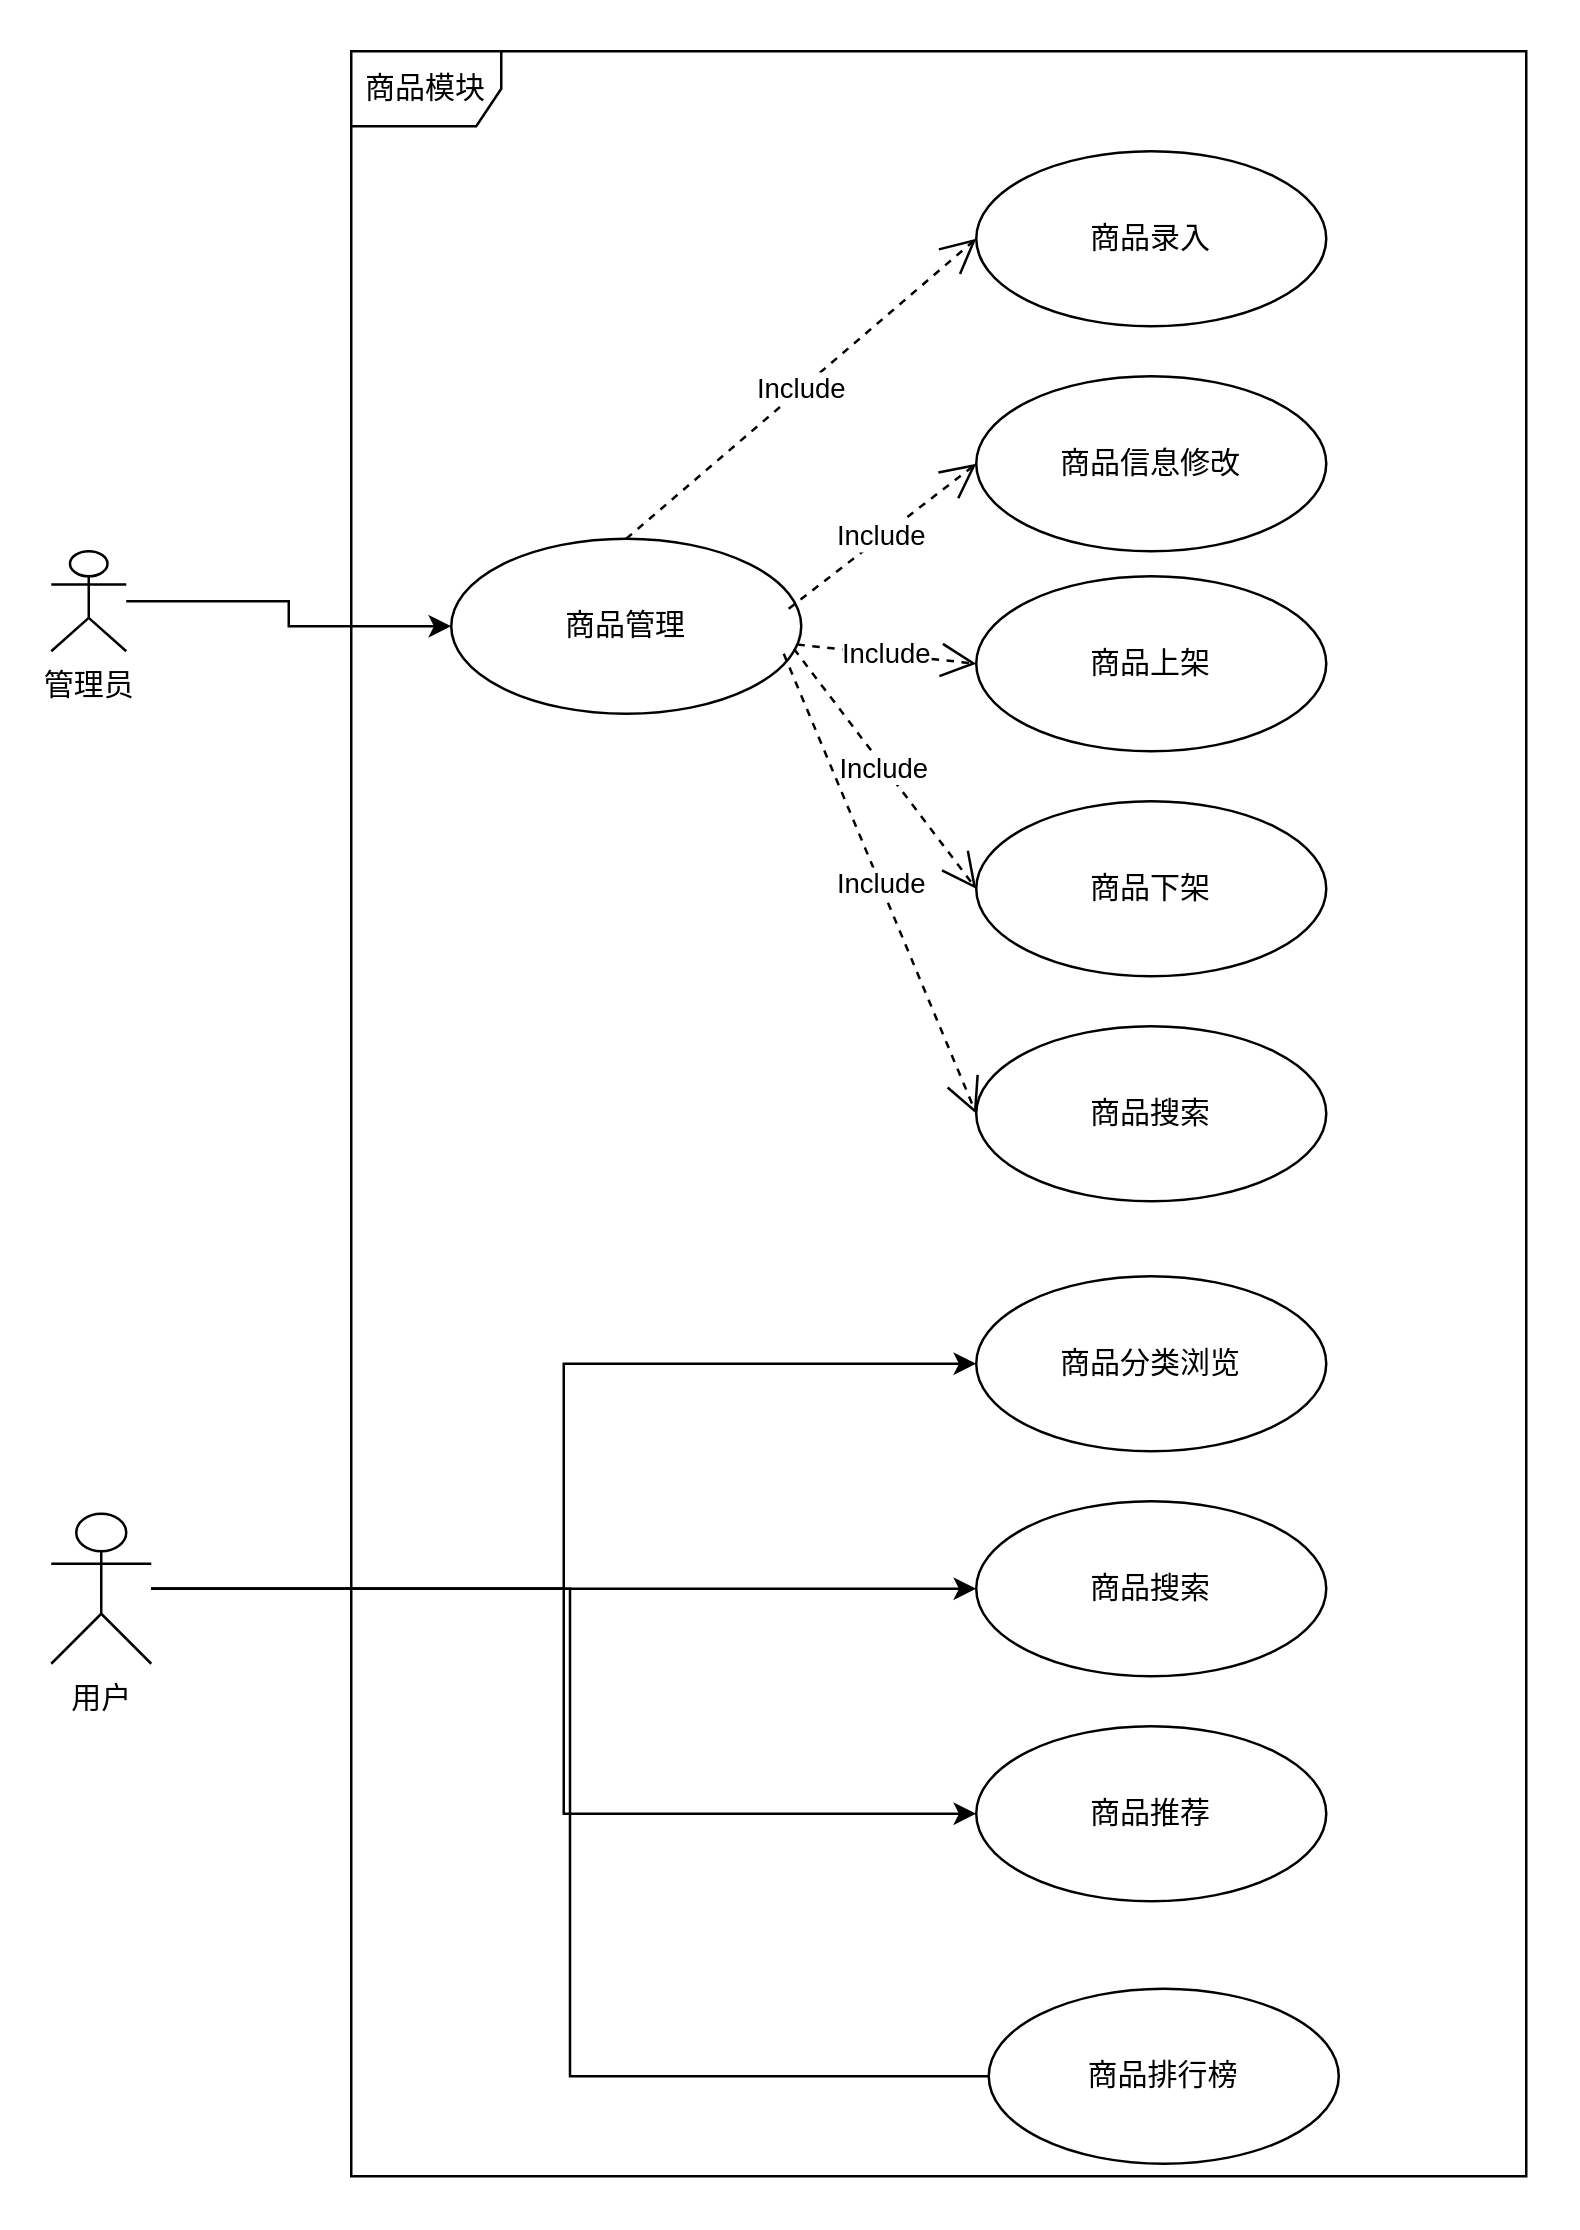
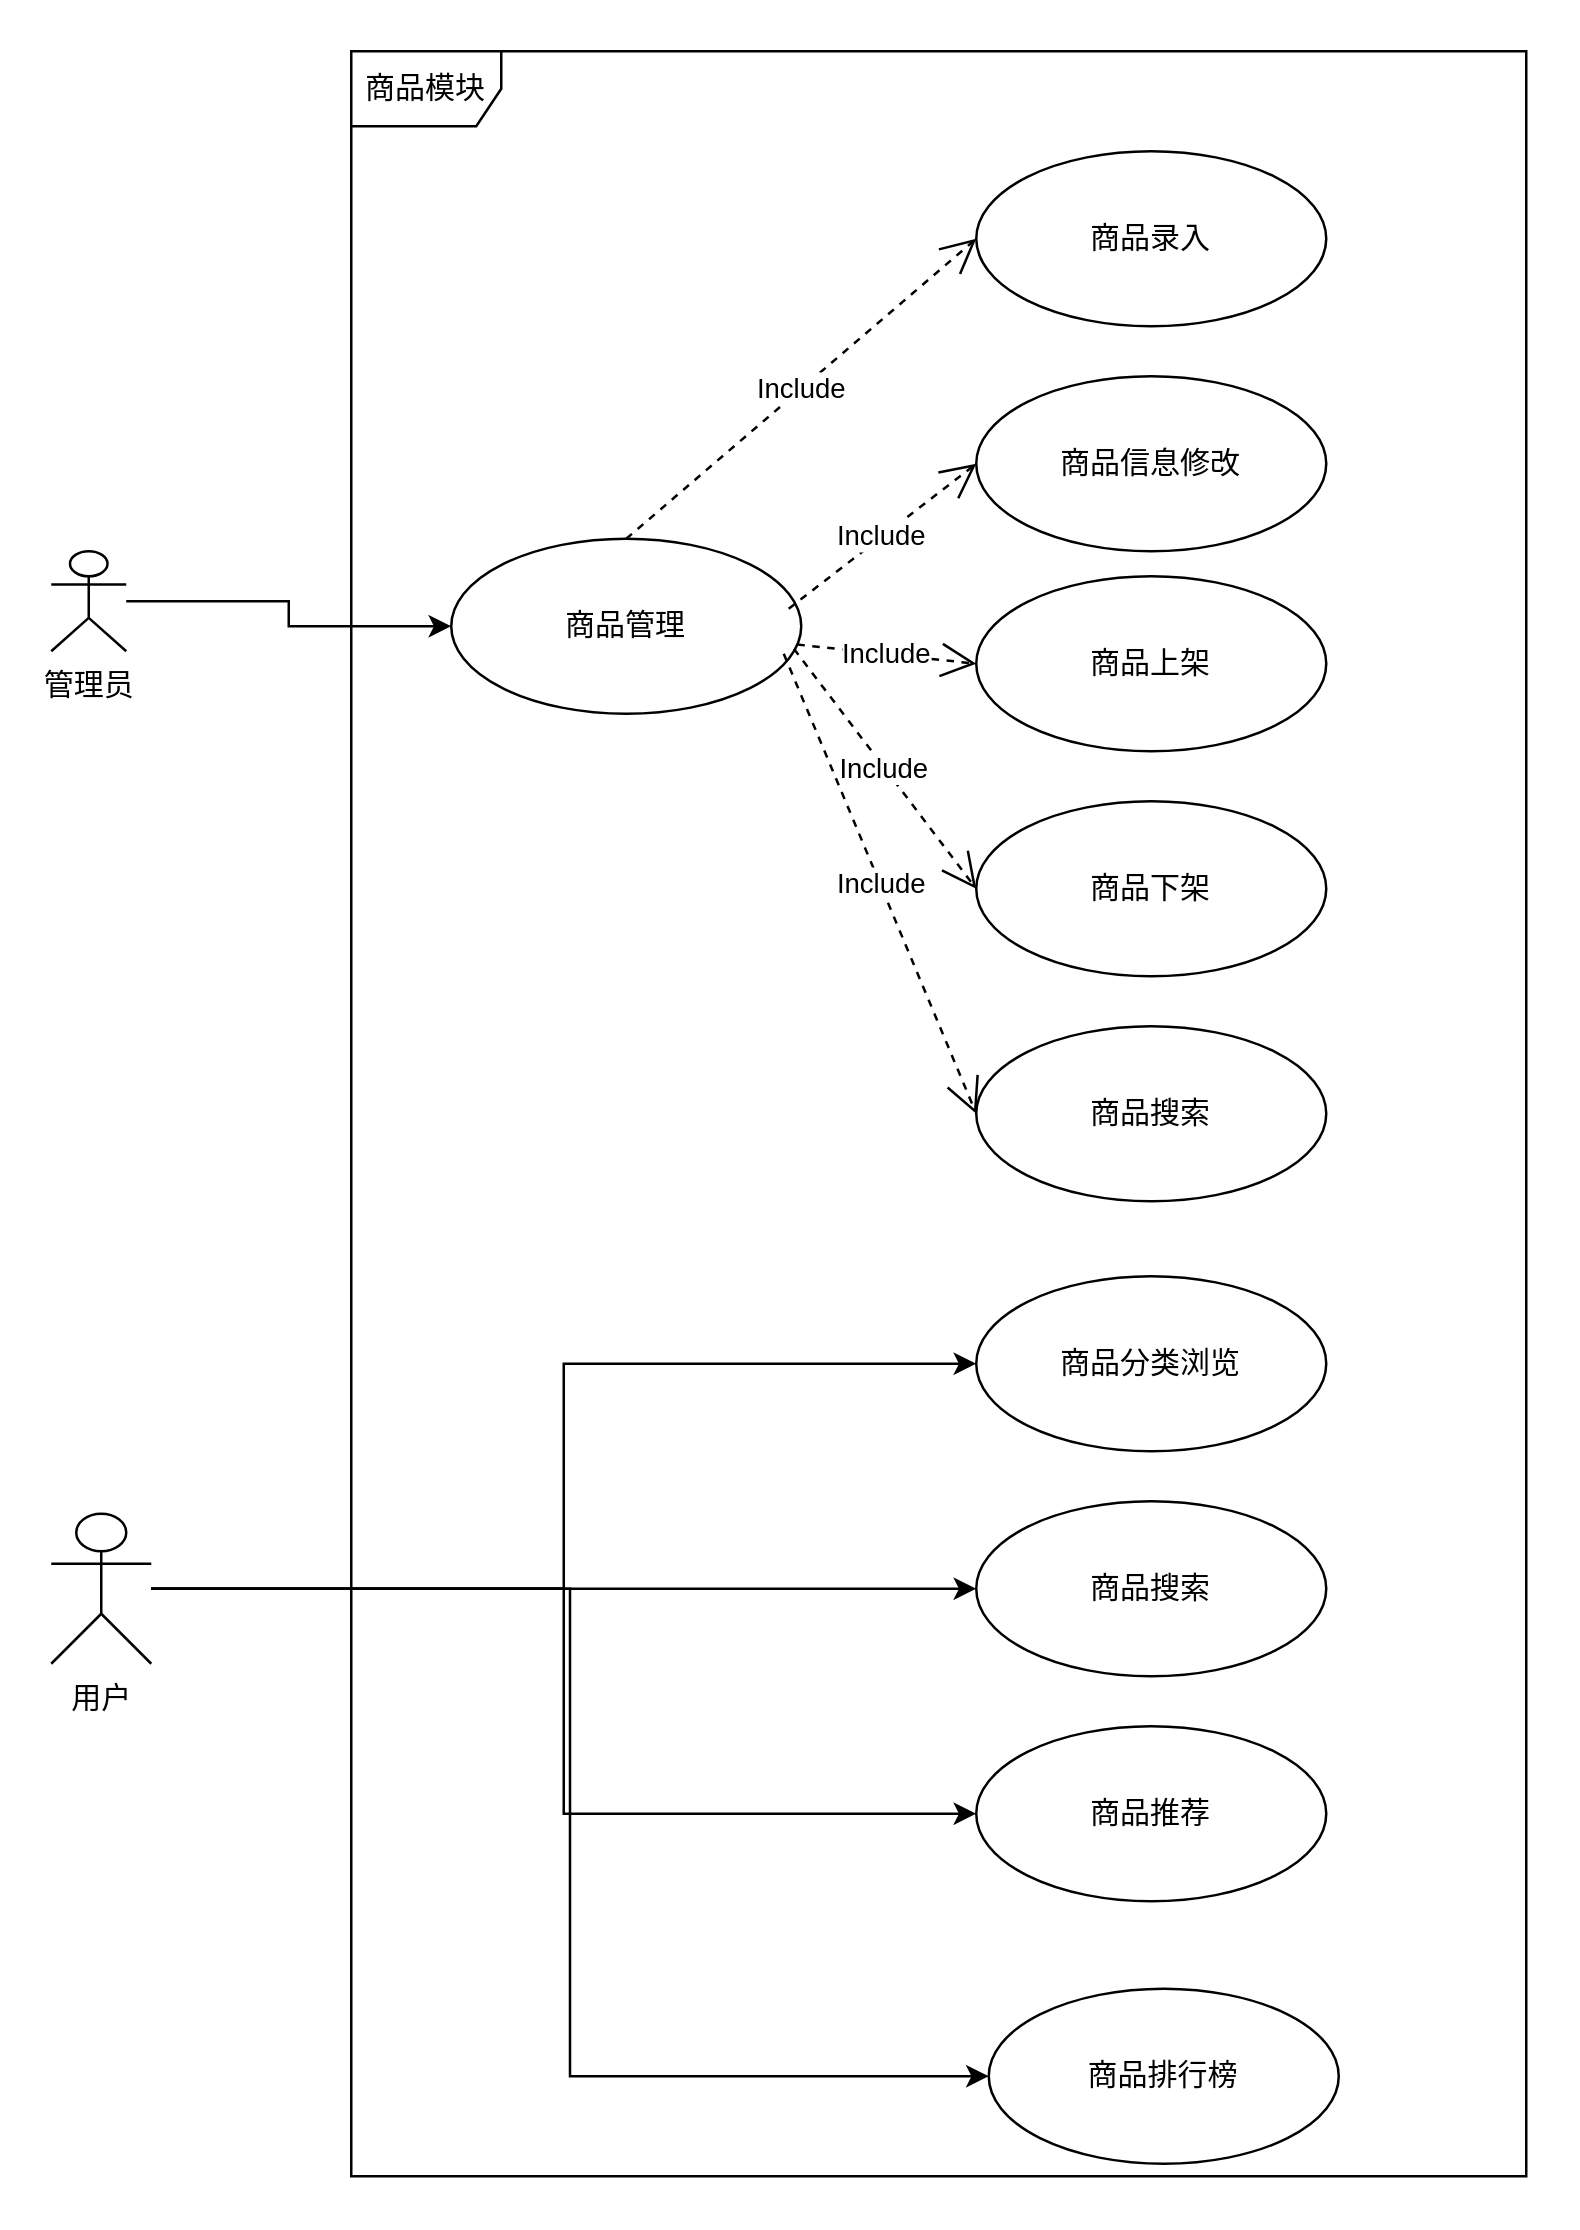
- <mxCell id="15" style="edgeStyle=orthogonalEdgeStyle;rounded=0;orthogonalLoop=1;jettySize=auto;html=1;entryX=0;entryY=0.5;entryDx=0;entryDy=0;endArrow=none;" edge="1" parent="1" source="16" target="24"><mxGeometry relative="1" as="geometry" /></mxCell>
+ <mxCell id="15" style="edgeStyle=orthogonalEdgeStyle;rounded=0;orthogonalLoop=1;jettySize=auto;html=1;entryX=0;entryY=0.5;entryDx=0;entryDy=0;" edge="1" parent="1" source="16" target="24"><mxGeometry relative="1" as="geometry" /></mxCell>
